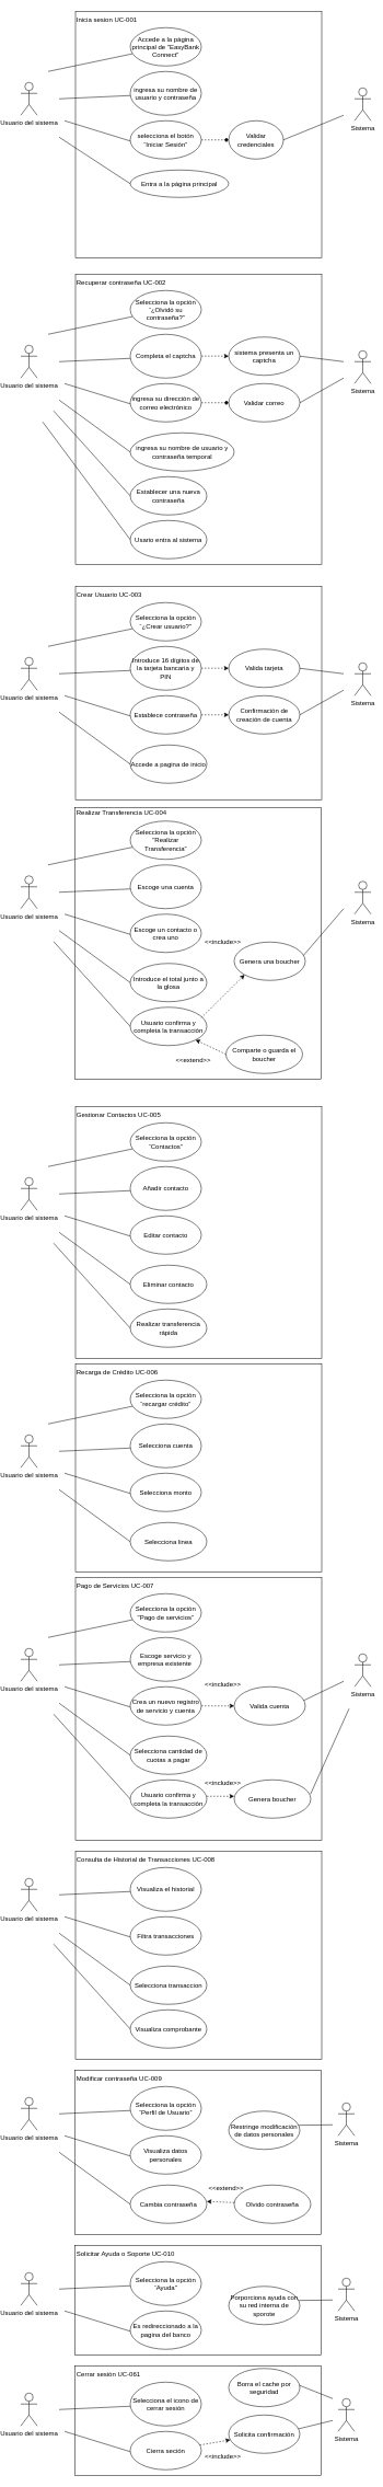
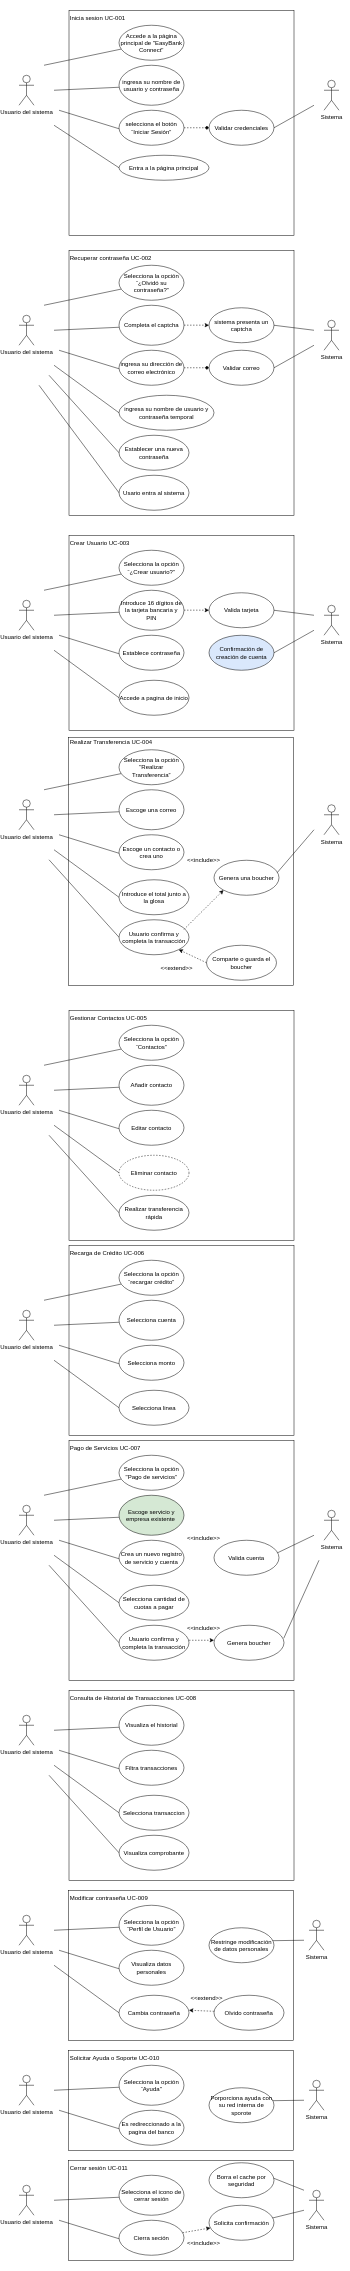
- <mxCell id="15" value="Validar credenciales" style="ellipse;whiteSpace=wrap;html=1;" vertex="1" parent="1"><mxGeometry x="400" y="220" width="100" height="70" as="geometry" /></mxCell>
+ <mxCell id="15" value="Validar credenciales" style="ellipse;whiteSpace=wrap;html=1;" vertex="1" parent="1"><mxGeometry x="400" y="220" width="130" height="70" as="geometry" /></mxCell>
- <mxCell id="47" style="edgeStyle=orthogonalEdgeStyle;rounded=0;orthogonalLoop=1;jettySize=auto;html=1;entryX=0;entryY=0.5;entryDx=0;entryDy=0;dashed=1;" edge="1" source="48" target="51" parent="1"><mxGeometry relative="1" as="geometry" /></mxCell>
- <mxCell id="51" value="Confirmación de creación de cuenta" style="ellipse;whiteSpace=wrap;html=1;" vertex="1" parent="1"><mxGeometry x="400" y="1270" width="130" height="70" as="geometry" /></mxCell>
+ <mxCell id="51" value="Confirmación de creación de cuenta" style="ellipse;whiteSpace=wrap;html=1;fillColor=#dae8fc;" vertex="1" parent="1"><mxGeometry x="400" y="1270" width="130" height="70" as="geometry" /></mxCell>
- <mxCell id="63" value="Escoge una cuenta" style="ellipse;whiteSpace=wrap;html=1;" vertex="1" parent="1"><mxGeometry x="220" y="1579" width="130" height="80" as="geometry" /></mxCell>
+ <mxCell id="63" value="Escoge una correo" style="ellipse;whiteSpace=wrap;html=1;" vertex="1" parent="1"><mxGeometry x="220" y="1579" width="130" height="80" as="geometry" /></mxCell>
- <mxCell id="84" value="Eliminar contacto" style="ellipse;whiteSpace=wrap;html=1;" vertex="1" parent="1"><mxGeometry x="220" y="2310" width="140" height="70" as="geometry" /></mxCell>
+ <mxCell id="84" value="Eliminar contacto" style="ellipse;whiteSpace=wrap;html=1;dashed=1;" vertex="1" parent="1"><mxGeometry x="220" y="2310" width="140" height="70" as="geometry" /></mxCell>
- <mxCell id="106" value="Escoge servicio y empresa existente&amp;nbsp; " style="ellipse;whiteSpace=wrap;html=1;" vertex="1" parent="1"><mxGeometry x="220" y="2990" width="130" height="80" as="geometry" /></mxCell>
+ <mxCell id="106" value="Escoge servicio y empresa existente&amp;nbsp; " style="ellipse;whiteSpace=wrap;html=1;fillColor=#d5e8d4;" vertex="1" parent="1"><mxGeometry x="220" y="2990" width="130" height="80" as="geometry" /></mxCell>
- <mxCell id="118" style="rounded=0;orthogonalLoop=1;jettySize=auto;html=1;entryX=0;entryY=0.5;entryDx=0;entryDy=0;dashed=1;exitX=1;exitY=0.5;exitDx=0;exitDy=0;" edge="1" source="107" target="117" parent="1"><mxGeometry relative="1" as="geometry"><mxPoint x="390" y="2966" as="sourcePoint" /><mxPoint x="440" y="2966" as="targetPoint" /></mxGeometry></mxCell>
- <mxCell id="162" value="&lt;div align=&quot;left&quot;&gt;Cerrar sesión UC-061&lt;/div&gt;" style="text;html=1;strokeColor=none;fillColor=none;align=left;verticalAlign=middle;whiteSpace=wrap;rounded=0;" vertex="1" parent="1"><mxGeometry x="120" y="4320" width="260" height="30" as="geometry" /></mxCell>
+ <mxCell id="162" value="&lt;div align=&quot;left&quot;&gt;Cerrar sesión UC-011&lt;/div&gt;" style="text;html=1;strokeColor=none;fillColor=none;align=left;verticalAlign=middle;whiteSpace=wrap;rounded=0;" vertex="1" parent="1"><mxGeometry x="120" y="4320" width="260" height="30" as="geometry" /></mxCell>
